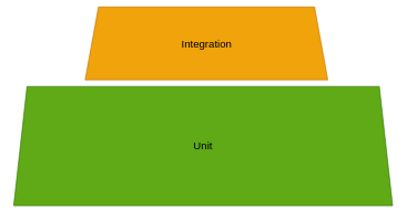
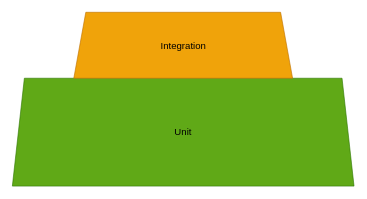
- <mxCell id="3" value="Integration" style="shape=trapezoid;perimeter=trapezoidPerimeter;whiteSpace=wrap;html=1;fixedSize=1;fillColor=#f0a30a;strokeColor=#BD7000;fontSize=16;fontColor=#000000;" vertex="1" parent="1"><mxGeometry x="127.5" y="10" width="365" height="110" as="geometry" /></mxCell>
+ <mxCell id="3" value="Integration" style="shape=trapezoid;perimeter=trapezoidPerimeter;whiteSpace=wrap;html=1;fixedSize=1;fillColor=#f0a30a;strokeColor=#BD7000;fontSize=16;fontColor=#000000;" vertex="1" parent="1"><mxGeometry x="122.5" y="20" width="365" height="110" as="geometry" /></mxCell>
